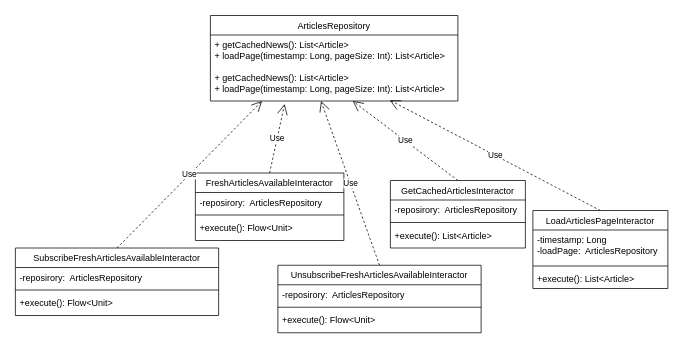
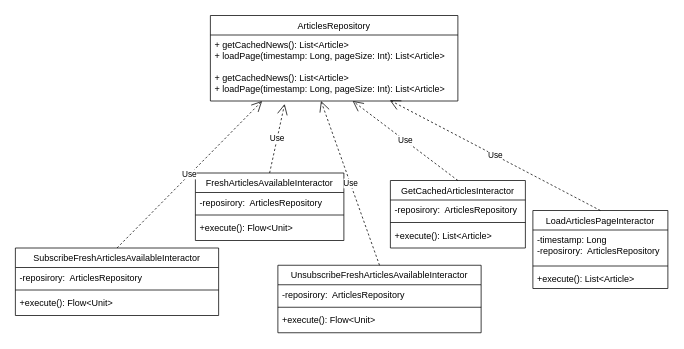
- <mxCell id="7" value="-timestamp: Long&#10;-loadPage:  ArticlesRepository" style="text;align=left;verticalAlign=top;spacingLeft=4;spacingRight=4;overflow=hidden;rotatable=0;points=[[0,0.5],[1,0.5]];portConstraint=eastwest;rounded=0;shadow=0;html=0;" parent="6" vertex="1"><mxGeometry y="26" width="180" height="44" as="geometry" /></mxCell>
+ <mxCell id="7" value="-timestamp: Long&#10;-reposirory:  ArticlesRepository" style="text;align=left;verticalAlign=top;spacingLeft=4;spacingRight=4;overflow=hidden;rotatable=0;points=[[0,0.5],[1,0.5]];portConstraint=eastwest;rounded=0;shadow=0;html=0;" parent="6" vertex="1"><mxGeometry y="26" width="180" height="44" as="geometry" /></mxCell>
